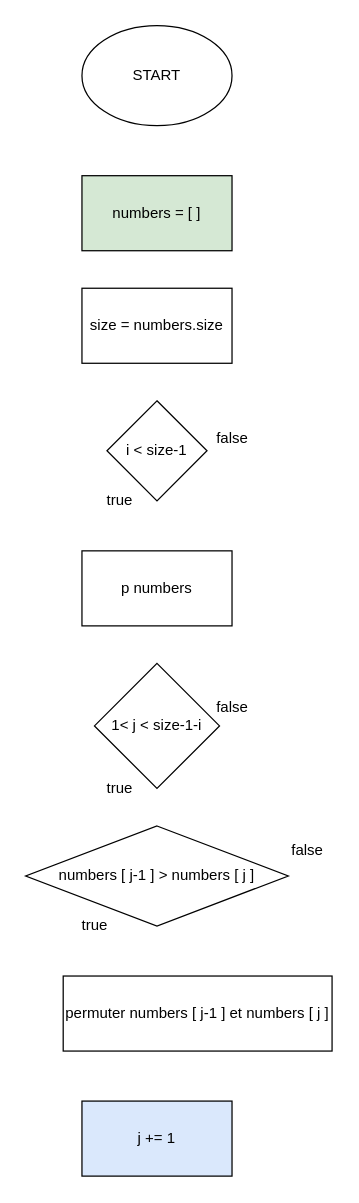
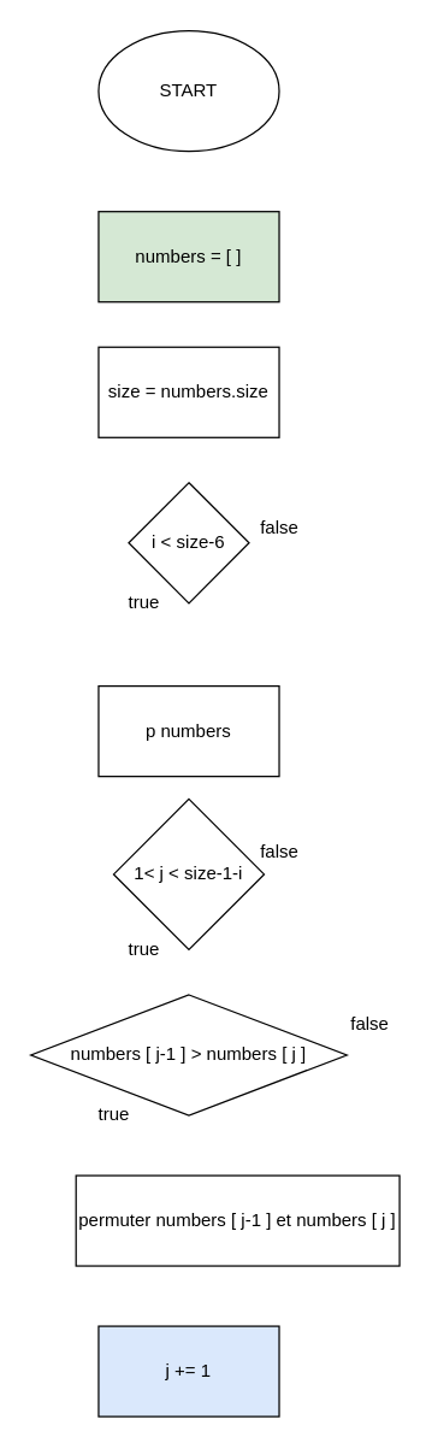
- <mxCell id="5" value="i&amp;nbsp;&amp;lt; size-1" style="rhombus;whiteSpace=wrap;html=1;" vertex="1" parent="1"><mxGeometry x="85" y="320" width="80" height="80" as="geometry" /></mxCell>
+ <mxCell id="5" value="i&amp;nbsp;&amp;lt; size-6" style="rhombus;whiteSpace=wrap;html=1;" vertex="1" parent="1"><mxGeometry x="85" y="320" width="80" height="80" as="geometry" /></mxCell>
- <mxCell id="8" value="p numbers" style="rounded=0;whiteSpace=wrap;html=1;" vertex="1" parent="1"><mxGeometry x="65" y="440" width="120" height="60" as="geometry" /></mxCell>
+ <mxCell id="8" value="p numbers" style="rounded=0;whiteSpace=wrap;html=1;" vertex="1" parent="1"><mxGeometry x="65" y="455" width="120" height="60" as="geometry" /></mxCell>
